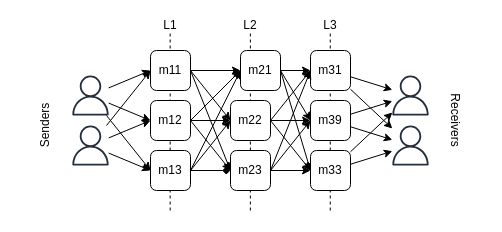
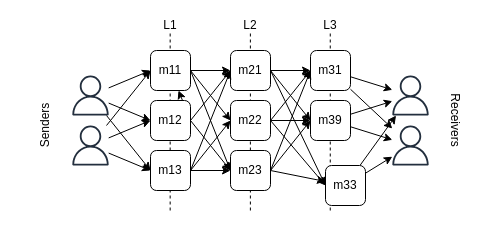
- <mxCell id="12" value="m21" style="rounded=1;whiteSpace=wrap;html=1;" vertex="1" parent="1"><mxGeometry x="240" y="50" width="40" height="40" as="geometry" /></mxCell>
+ <mxCell id="12" value="m21" style="rounded=1;whiteSpace=wrap;html=1;" vertex="1" parent="1"><mxGeometry x="230" y="50" width="40" height="40" as="geometry" /></mxCell>
- <mxCell id="28" style="edgeStyle=none;rounded=0;orthogonalLoop=1;jettySize=auto;html=1;exitX=1;exitY=0.5;exitDx=0;exitDy=0;" edge="1" parent="1" source="31" target="35"><mxGeometry relative="1" as="geometry" /></mxCell>
+ <mxCell id="28" style="edgeStyle=none;rounded=0;orthogonalLoop=1;jettySize=auto;html=1;exitX=1;exitY=0.5;exitDx=0;exitDy=0;" edge="1" parent="1" source="31" target="8"><mxGeometry relative="1" as="geometry" /></mxCell>
- <mxCell id="39" style="edgeStyle=none;rounded=0;orthogonalLoop=1;jettySize=auto;html=1;exitX=1;exitY=0.5;exitDx=0;exitDy=0;endArrow=diamond;" edge="1" parent="1" source="42" target="46"><mxGeometry relative="1" as="geometry" /></mxCell>
+ <mxCell id="39" style="edgeStyle=none;rounded=0;orthogonalLoop=1;jettySize=auto;html=1;exitX=1;exitY=0.5;exitDx=0;exitDy=0;" edge="1" parent="1" source="42" target="46"><mxGeometry relative="1" as="geometry" /></mxCell>
- <mxCell id="49" value="m33" style="rounded=1;whiteSpace=wrap;html=1;" vertex="1" parent="1"><mxGeometry x="310" y="150" width="40" height="40" as="geometry" /></mxCell>
+ <mxCell id="49" value="m33" style="rounded=1;whiteSpace=wrap;html=1;" vertex="1" parent="1"><mxGeometry x="325" y="165" width="40" height="40" as="geometry" /></mxCell>
